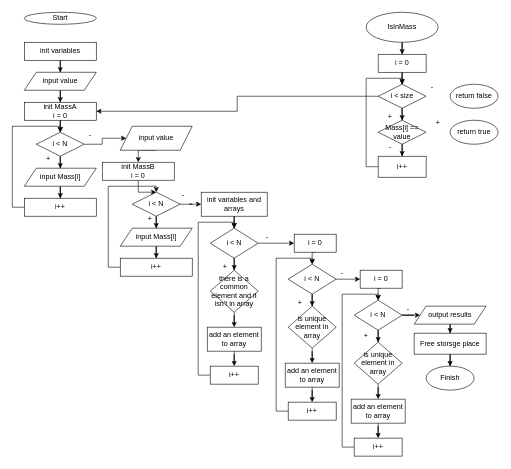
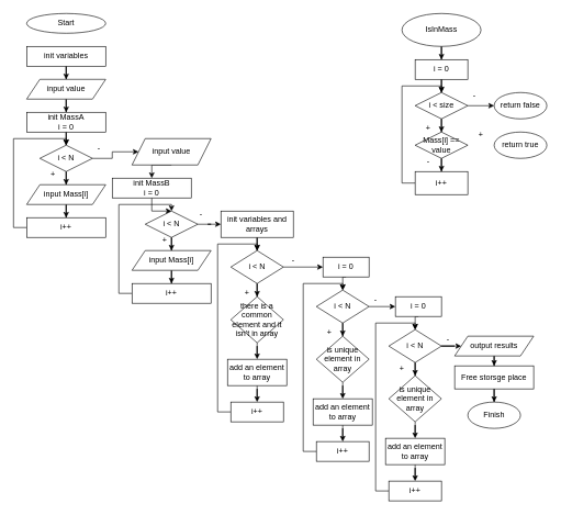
- <mxCell id="2" value="Start" style="ellipse;whiteSpace=wrap;html=1;" parent="1" vertex="1"><mxGeometry x="40" y="20" width="120" height="20" as="geometry" /></mxCell>
+ <mxCell id="2" value="Start" style="ellipse;whiteSpace=wrap;html=1;" parent="1" vertex="1"><mxGeometry x="40" y="20" width="120" height="30" as="geometry" /></mxCell>
- <mxCell id="69" value="" style="edgeStyle=orthogonalEdgeStyle;rounded=0;orthogonalLoop=1;jettySize=auto;html=1;" edge="1" parent="1" source="71" target="8"><mxGeometry relative="1" as="geometry" /></mxCell>
+ <mxCell id="69" value="" style="edgeStyle=orthogonalEdgeStyle;rounded=0;orthogonalLoop=1;jettySize=auto;html=1;" edge="1" parent="1" source="71" target="72"><mxGeometry relative="1" as="geometry" /></mxCell>
